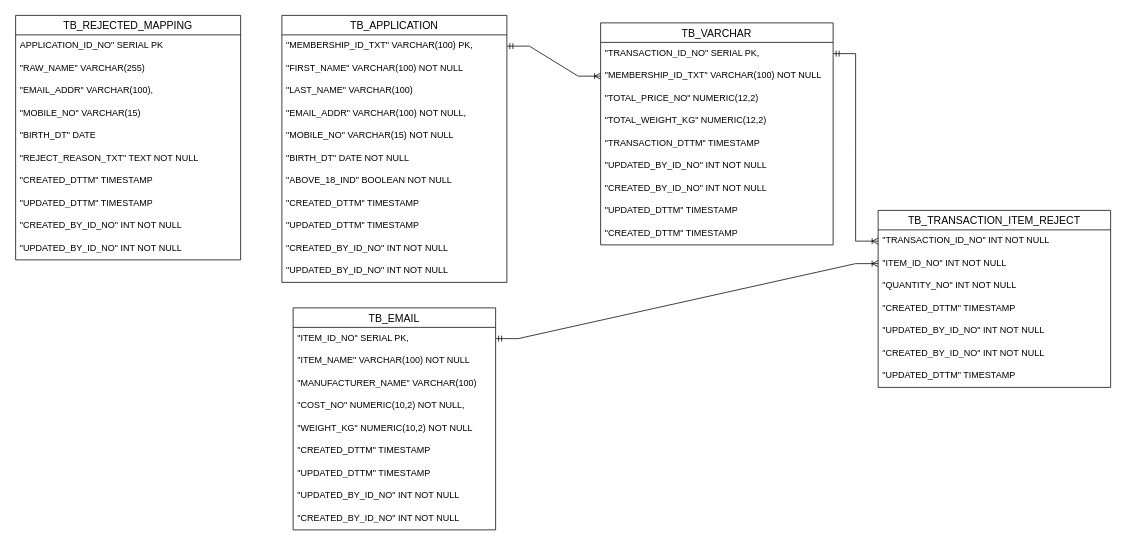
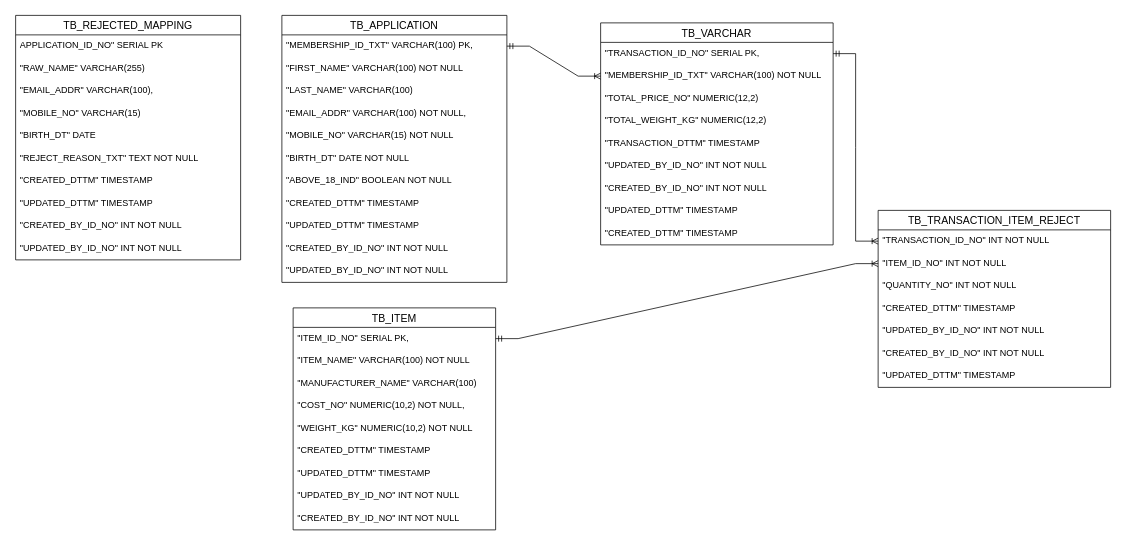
- <mxCell id="2" value="TB_EMAIL" style="swimlane;fontStyle=0;childLayout=stackLayout;horizontal=1;startSize=26;horizontalStack=0;resizeParent=1;resizeParentMax=0;resizeLast=0;collapsible=1;marginBottom=0;align=center;fontSize=14;" parent="1" vertex="1"><mxGeometry x="390" y="410" width="270" height="296" as="geometry"><mxRectangle x="120" y="290" width="100" height="30" as="alternateBounds" /></mxGeometry></mxCell>
+ <mxCell id="2" value="TB_ITEM" style="swimlane;fontStyle=0;childLayout=stackLayout;horizontal=1;startSize=26;horizontalStack=0;resizeParent=1;resizeParentMax=0;resizeLast=0;collapsible=1;marginBottom=0;align=center;fontSize=14;" parent="1" vertex="1"><mxGeometry x="390" y="410" width="270" height="296" as="geometry"><mxRectangle x="120" y="290" width="100" height="30" as="alternateBounds" /></mxGeometry></mxCell>
